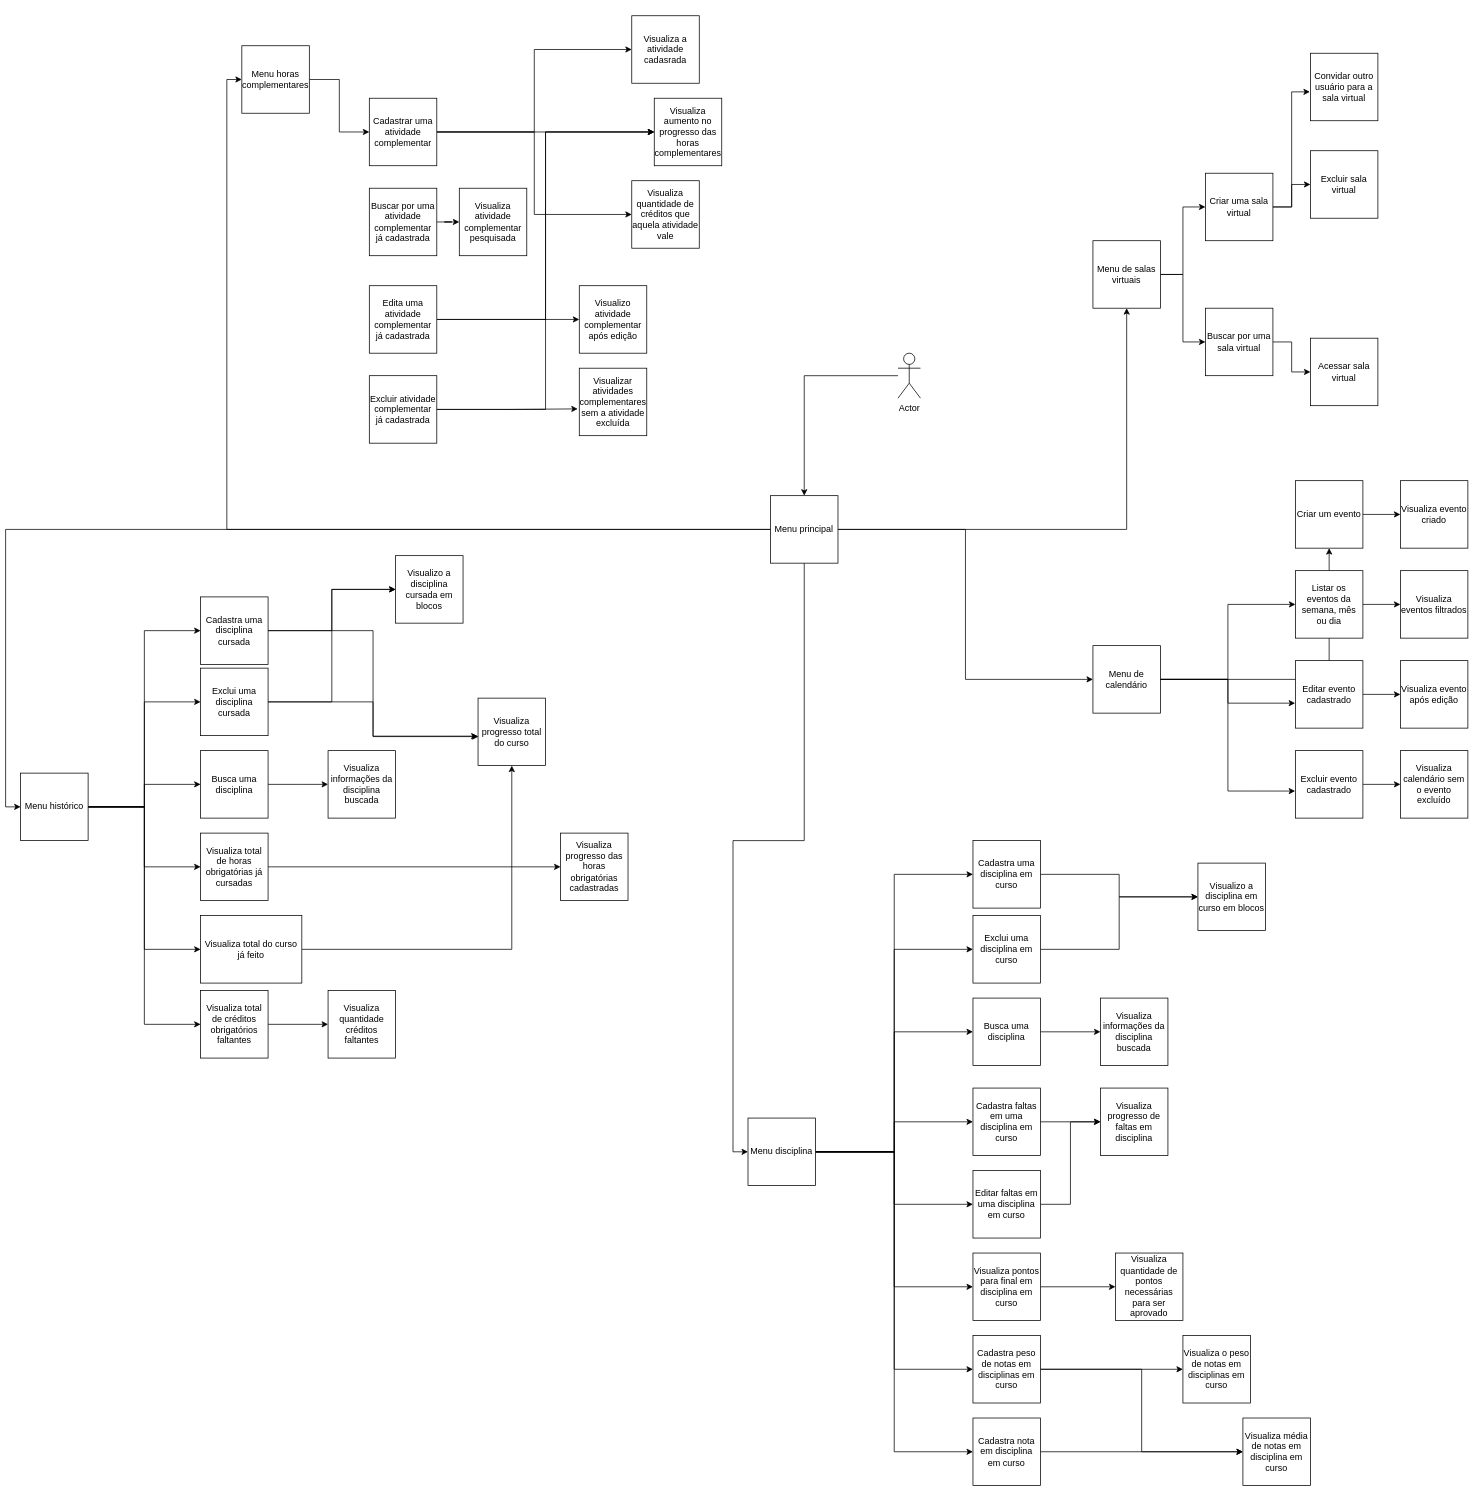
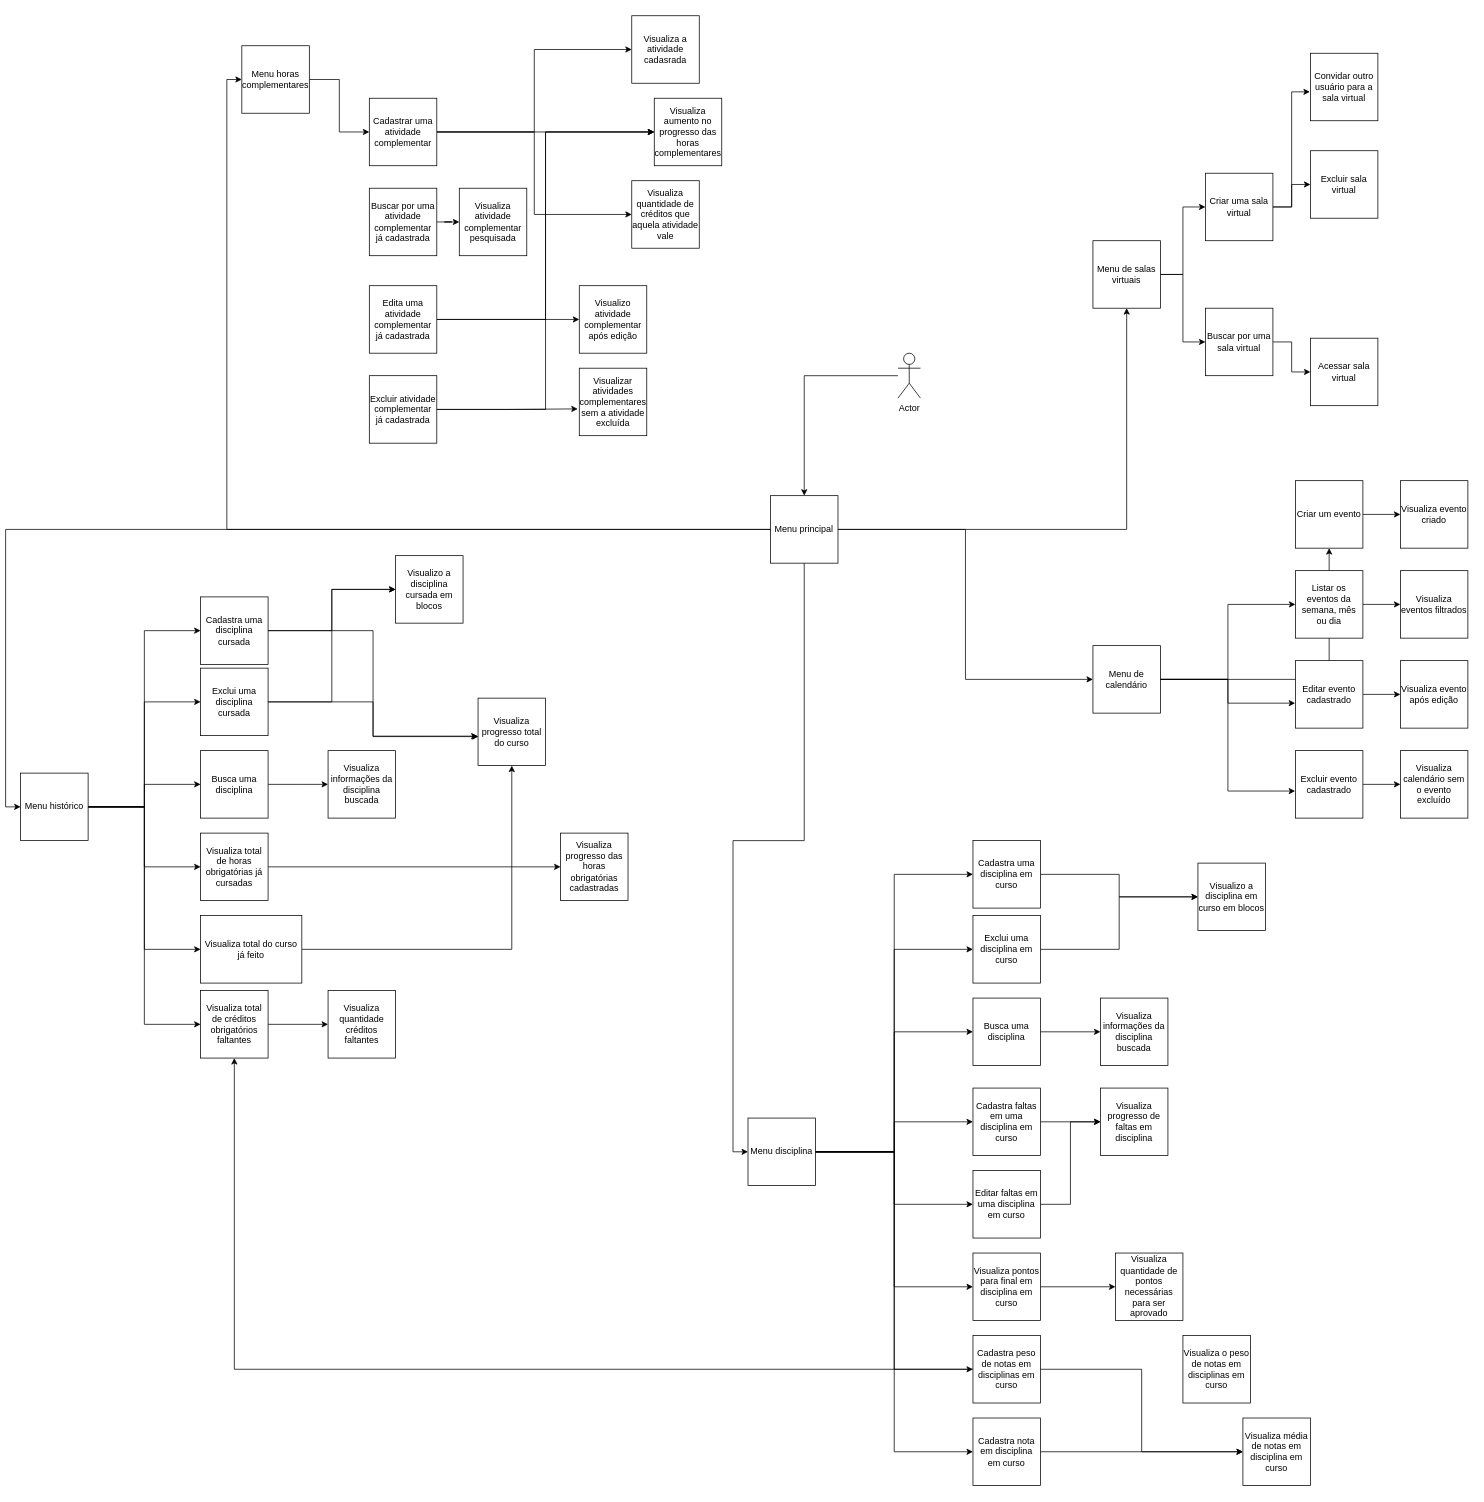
- <mxCell id="105" style="edgeStyle=orthogonalEdgeStyle;rounded=0;orthogonalLoop=1;jettySize=auto;html=1;entryX=0;entryY=0.5;entryDx=0;entryDy=0;" parent="1" source="107" target="113" edge="1"><mxGeometry relative="1" as="geometry" /></mxCell>
+ <mxCell id="105" style="edgeStyle=orthogonalEdgeStyle;rounded=0;orthogonalLoop=1;jettySize=auto;html=1;" parent="1" source="107" target="78" edge="1"><mxGeometry relative="1" as="geometry" /></mxCell>
